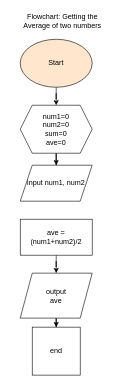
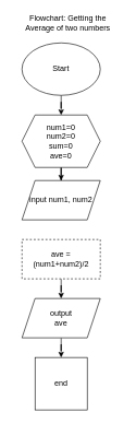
- <mxCell id="3" value="Start" style="ellipse;whiteSpace=wrap;html=1;fillColor=#ffe6cc;" vertex="1" parent="1"><mxGeometry x="33" y="65" width="120" height="80" as="geometry" /></mxCell>
+ <mxCell id="3" value="Start" style="ellipse;whiteSpace=wrap;html=1;" vertex="1" parent="1"><mxGeometry x="33" y="65" width="120" height="80" as="geometry" /></mxCell>
- <mxCell id="8" value="ave = (num1+num2)/2" style="whiteSpace=wrap;html=1;" vertex="1" parent="1"><mxGeometry x="33" y="365" width="120" height="60" as="geometry" /></mxCell>
+ <mxCell id="8" value="ave = (num1+num2)/2" style="whiteSpace=wrap;html=1;dashed=1;" vertex="1" parent="1"><mxGeometry x="33" y="365" width="120" height="60" as="geometry" /></mxCell>
- <mxCell id="10" value="output&lt;br&gt;ave" style="shape=parallelogram;perimeter=parallelogramPerimeter;whiteSpace=wrap;html=1;fixedSize=1;" vertex="1" parent="1"><mxGeometry x="33" y="455" width="120" height="75" as="geometry" /></mxCell>
+ <mxCell id="10" value="output&lt;br&gt;ave" style="shape=parallelogram;perimeter=parallelogramPerimeter;whiteSpace=wrap;html=1;fixedSize=1;" vertex="1" parent="1"><mxGeometry x="33" y="455" width="120" height="60" as="geometry" /></mxCell>
